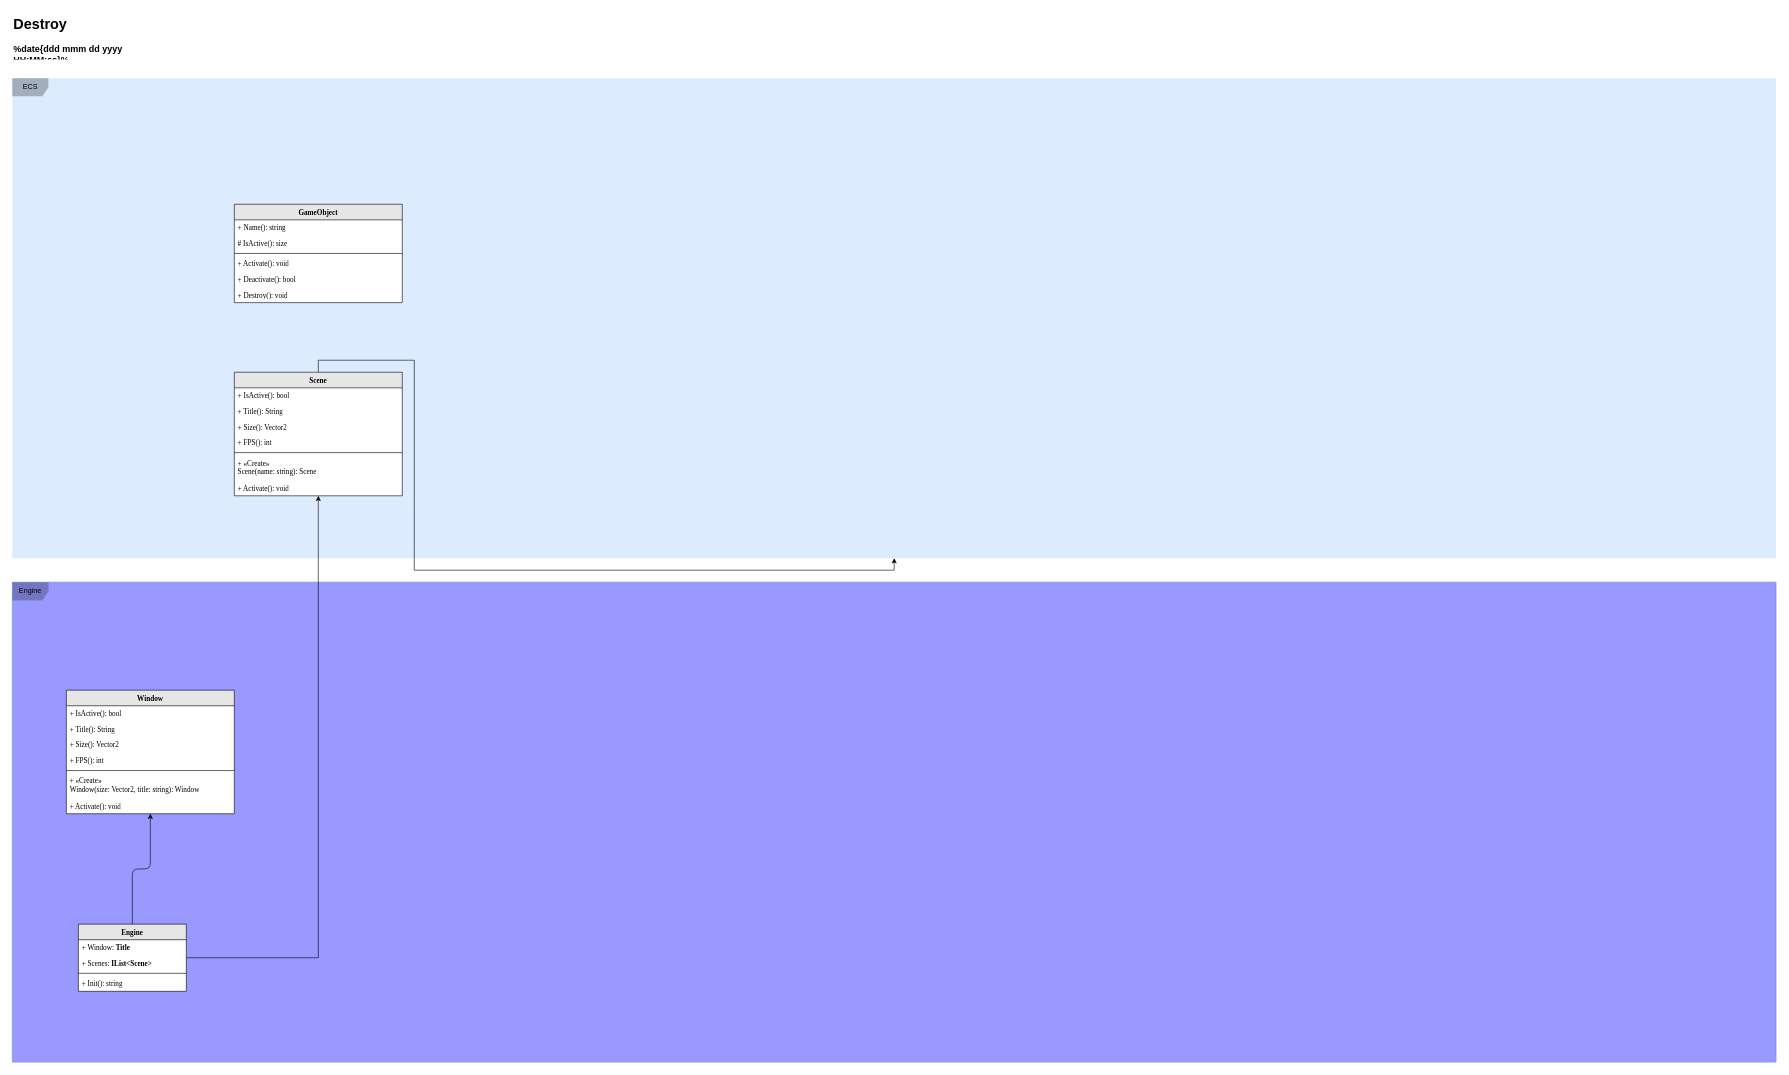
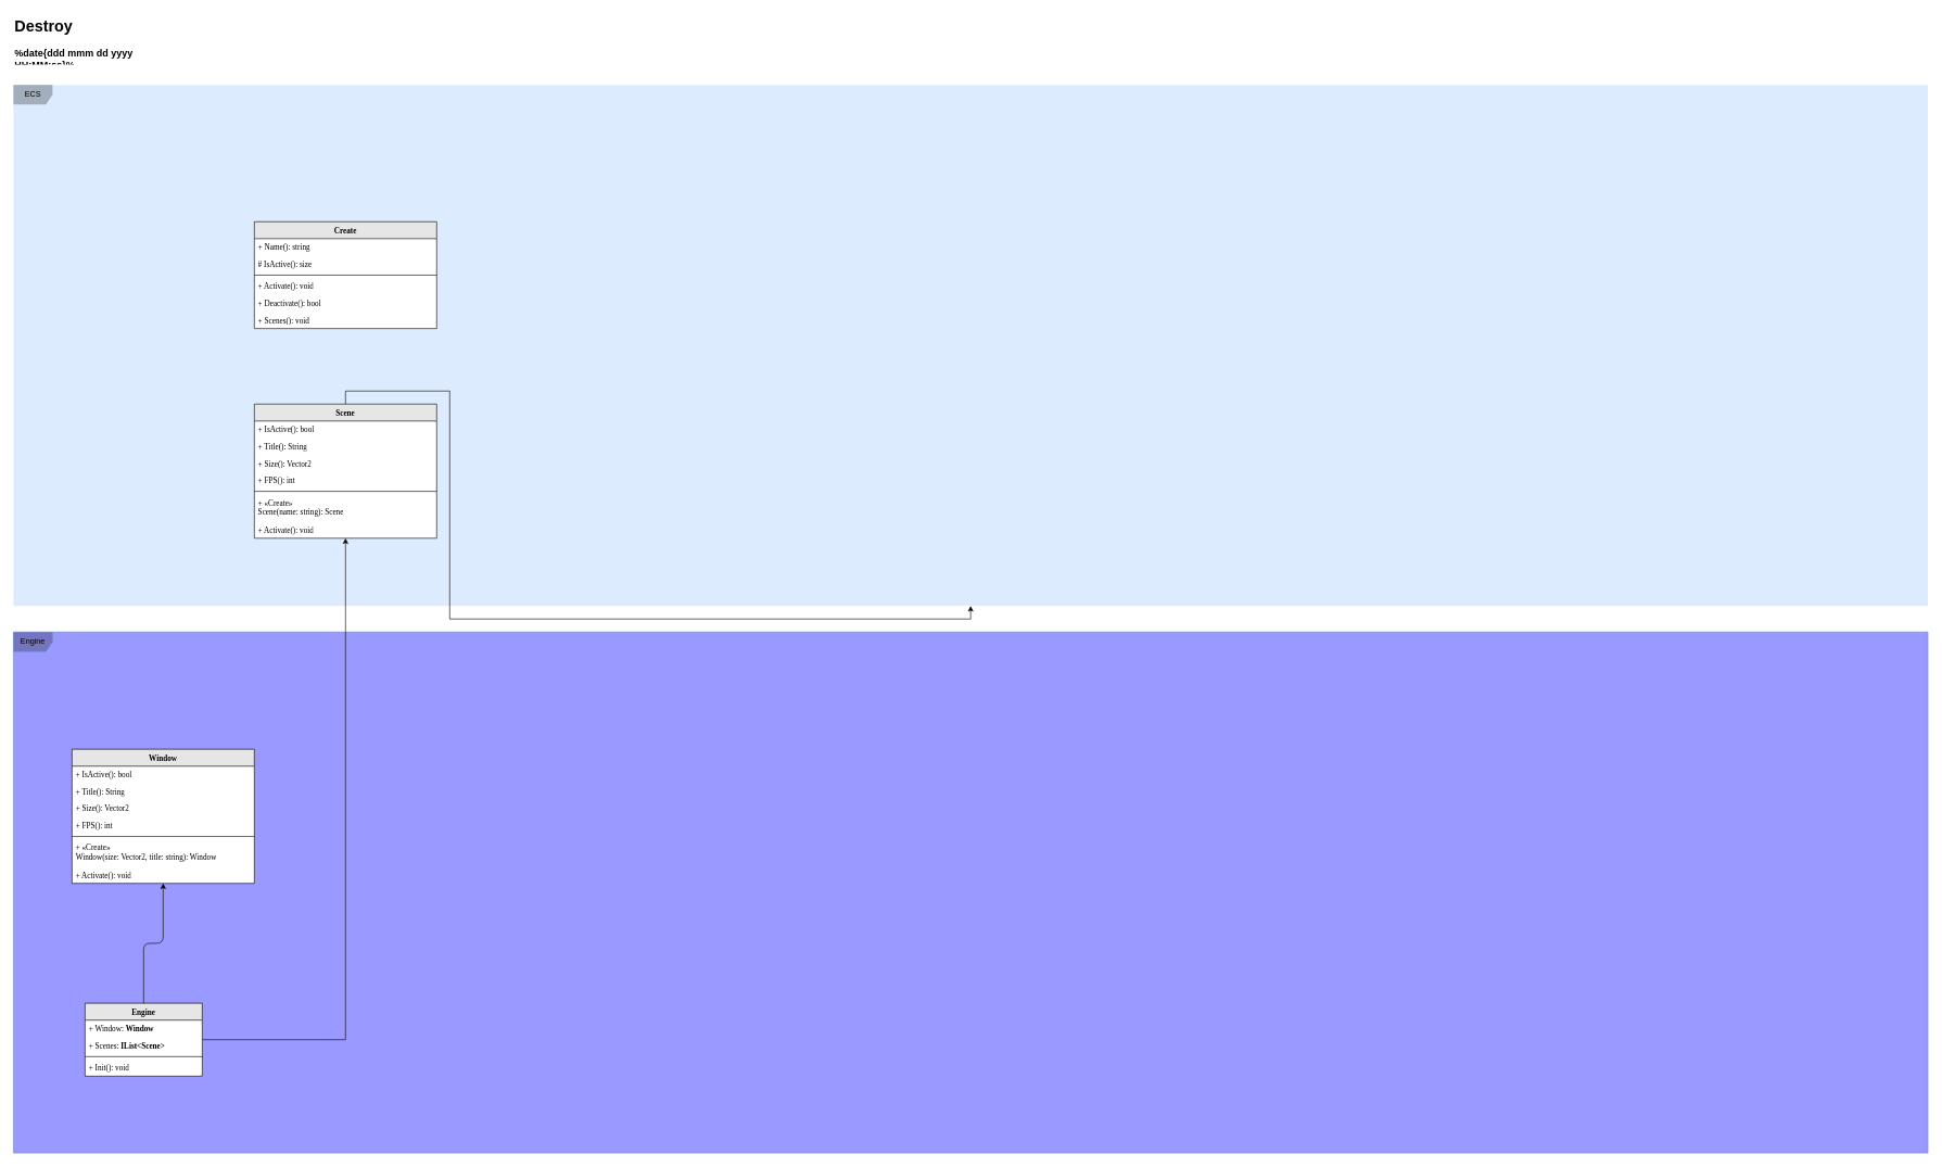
- <mxCell id="28" value="GameObject" style="swimlane;fontStyle=1;align=center;verticalAlign=top;childLayout=stackLayout;horizontal=1;startSize=26;horizontalStack=0;resizeParent=1;resizeParentMax=0;resizeLast=0;collapsible=1;marginBottom=0;whiteSpace=wrap;html=1;gradientColor=none;fillColor=#E6E6E6;swimlaneLine=1;rounded=0;glass=0;shadow=0;fontFamily=Verdana;swimlaneFillColor=#FFFFFF;strokeColor=default;" parent="1" vertex="1"><mxGeometry x="390" y="340" width="280" height="164" as="geometry" /></mxCell>
+ <mxCell id="28" value="Create" style="swimlane;fontStyle=1;align=center;verticalAlign=top;childLayout=stackLayout;horizontal=1;startSize=26;horizontalStack=0;resizeParent=1;resizeParentMax=0;resizeLast=0;collapsible=1;marginBottom=0;whiteSpace=wrap;html=1;gradientColor=none;fillColor=#E6E6E6;swimlaneLine=1;rounded=0;glass=0;shadow=0;fontFamily=Verdana;swimlaneFillColor=#FFFFFF;strokeColor=default;" parent="1" vertex="1"><mxGeometry x="390" y="340" width="280" height="164" as="geometry" /></mxCell>
- <mxCell id="34" value="+ Destroy(): void" style="text;strokeColor=none;fillColor=none;align=left;verticalAlign=top;spacingLeft=4;spacingRight=4;overflow=hidden;rotatable=0;points=[[0,0.5],[1,0.5]];portConstraint=eastwest;whiteSpace=wrap;html=1;fontStyle=0;fontFamily=Verdana;" parent="28" vertex="1"><mxGeometry y="138" width="280" height="26" as="geometry" /></mxCell>
+ <mxCell id="34" value="+ Scenes(): void" style="text;strokeColor=none;fillColor=none;align=left;verticalAlign=top;spacingLeft=4;spacingRight=4;overflow=hidden;rotatable=0;points=[[0,0.5],[1,0.5]];portConstraint=eastwest;whiteSpace=wrap;html=1;fontStyle=0;fontFamily=Verdana;" parent="28" vertex="1"><mxGeometry y="138" width="280" height="26" as="geometry" /></mxCell>
- <mxCell id="6" value="+ Window: &lt;b&gt;Title&lt;/b&gt;" style="text;strokeColor=none;fillColor=none;align=left;verticalAlign=top;spacingLeft=4;spacingRight=4;overflow=hidden;rotatable=0;points=[[0,0.5],[1,0.5]];portConstraint=eastwest;whiteSpace=wrap;html=1;fontStyle=0;fontFamily=Verdana;" parent="5" vertex="1"><mxGeometry y="26" width="180" height="26" as="geometry" /></mxCell>
+ <mxCell id="6" value="+ Window: &lt;b&gt;Window&lt;/b&gt;" style="text;strokeColor=none;fillColor=none;align=left;verticalAlign=top;spacingLeft=4;spacingRight=4;overflow=hidden;rotatable=0;points=[[0,0.5],[1,0.5]];portConstraint=eastwest;whiteSpace=wrap;html=1;fontStyle=0;fontFamily=Verdana;" parent="5" vertex="1"><mxGeometry y="26" width="180" height="26" as="geometry" /></mxCell>
- <mxCell id="9" value="+ Init(): string" style="text;strokeColor=none;fillColor=none;align=left;verticalAlign=top;spacingLeft=4;spacingRight=4;overflow=hidden;rotatable=0;points=[[0,0.5],[1,0.5]];portConstraint=eastwest;whiteSpace=wrap;html=1;fontStyle=0;fontFamily=Verdana;" parent="5" vertex="1"><mxGeometry y="86" width="180" height="26" as="geometry" /></mxCell>
+ <mxCell id="9" value="+ Init(): void" style="text;strokeColor=none;fillColor=none;align=left;verticalAlign=top;spacingLeft=4;spacingRight=4;overflow=hidden;rotatable=0;points=[[0,0.5],[1,0.5]];portConstraint=eastwest;whiteSpace=wrap;html=1;fontStyle=0;fontFamily=Verdana;" parent="5" vertex="1"><mxGeometry y="86" width="180" height="26" as="geometry" /></mxCell>
